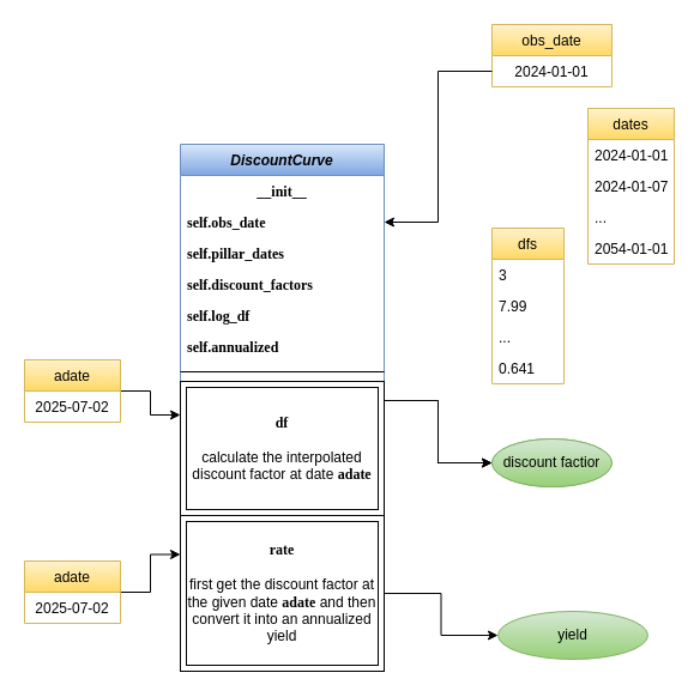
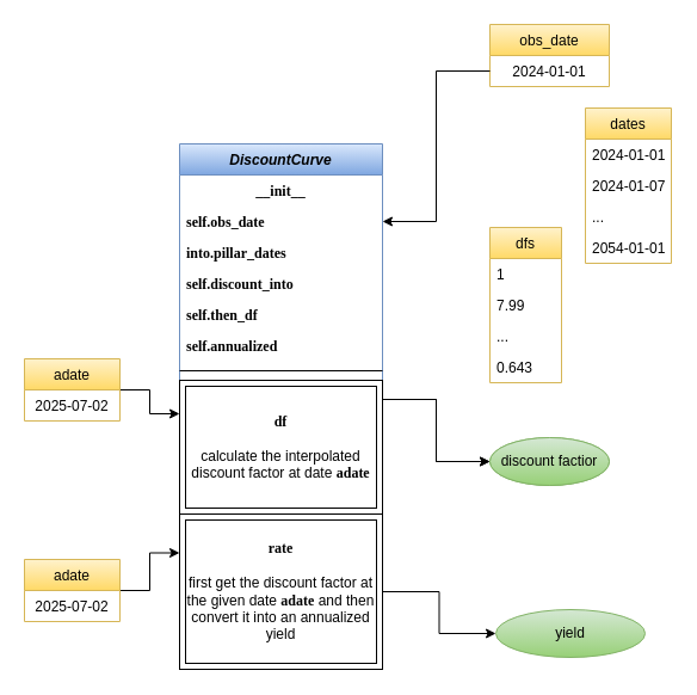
- <mxCell id="5" value="self.pillar_dates" style="text;align=left;verticalAlign=top;spacingLeft=4;spacingRight=4;overflow=hidden;rotatable=0;points=[[0,0.5],[1,0.5]];portConstraint=eastwest;rounded=0;shadow=0;html=0;fontStyle=1;fontFamily=Lucida Console;" vertex="1" parent="2"><mxGeometry y="78" width="170" height="26" as="geometry" /></mxCell>
+ <mxCell id="5" value="into.pillar_dates" style="text;align=left;verticalAlign=top;spacingLeft=4;spacingRight=4;overflow=hidden;rotatable=0;points=[[0,0.5],[1,0.5]];portConstraint=eastwest;rounded=0;shadow=0;html=0;fontStyle=1;fontFamily=Lucida Console;" vertex="1" parent="2"><mxGeometry y="78" width="170" height="26" as="geometry" /></mxCell>
- <mxCell id="18" value="3" style="text;align=left;verticalAlign=top;spacingLeft=4;spacingRight=4;overflow=hidden;rotatable=0;points=[[0,0.5],[1,0.5]];portConstraint=eastwest;" vertex="1" parent="17"><mxGeometry y="26" width="60" height="26" as="geometry" /></mxCell>
+ <mxCell id="18" value="1" style="text;align=left;verticalAlign=top;spacingLeft=4;spacingRight=4;overflow=hidden;rotatable=0;points=[[0,0.5],[1,0.5]];portConstraint=eastwest;" vertex="1" parent="17"><mxGeometry y="26" width="60" height="26" as="geometry" /></mxCell>
- <mxCell id="6" value="self.discount_factors" style="text;align=left;verticalAlign=top;spacingLeft=4;spacingRight=4;overflow=hidden;rotatable=0;points=[[0,0.5],[1,0.5]];portConstraint=eastwest;rounded=0;shadow=0;html=0;fontStyle=1;fontFamily=Lucida Console;" vertex="1" parent="2"><mxGeometry y="104" width="170" height="26" as="geometry" /></mxCell>
+ <mxCell id="6" value="self.discount_into" style="text;align=left;verticalAlign=top;spacingLeft=4;spacingRight=4;overflow=hidden;rotatable=0;points=[[0,0.5],[1,0.5]];portConstraint=eastwest;rounded=0;shadow=0;html=0;fontStyle=1;fontFamily=Lucida Console;" vertex="1" parent="2"><mxGeometry y="104" width="170" height="26" as="geometry" /></mxCell>
- <mxCell id="7" value="self.log_df" style="text;align=left;verticalAlign=top;spacingLeft=4;spacingRight=4;overflow=hidden;rotatable=0;points=[[0,0.5],[1,0.5]];portConstraint=eastwest;rounded=0;shadow=0;html=0;fontStyle=1;fontFamily=Lucida Console;" vertex="1" parent="2"><mxGeometry y="130" width="170" height="26" as="geometry" /></mxCell>
+ <mxCell id="7" value="self.then_df" style="text;align=left;verticalAlign=top;spacingLeft=4;spacingRight=4;overflow=hidden;rotatable=0;points=[[0,0.5],[1,0.5]];portConstraint=eastwest;rounded=0;shadow=0;html=0;fontStyle=1;fontFamily=Lucida Console;" vertex="1" parent="2"><mxGeometry y="130" width="170" height="26" as="geometry" /></mxCell>
- <mxCell id="21" value="0.641" style="text;align=left;verticalAlign=top;spacingLeft=4;spacingRight=4;overflow=hidden;rotatable=0;points=[[0,0.5],[1,0.5]];portConstraint=eastwest;rounded=0;shadow=0;html=0;" vertex="1" parent="17"><mxGeometry y="104" width="60" height="26" as="geometry" /></mxCell>
+ <mxCell id="21" value="0.643" style="text;align=left;verticalAlign=top;spacingLeft=4;spacingRight=4;overflow=hidden;rotatable=0;points=[[0,0.5],[1,0.5]];portConstraint=eastwest;rounded=0;shadow=0;html=0;" vertex="1" parent="17"><mxGeometry y="104" width="60" height="26" as="geometry" /></mxCell>
